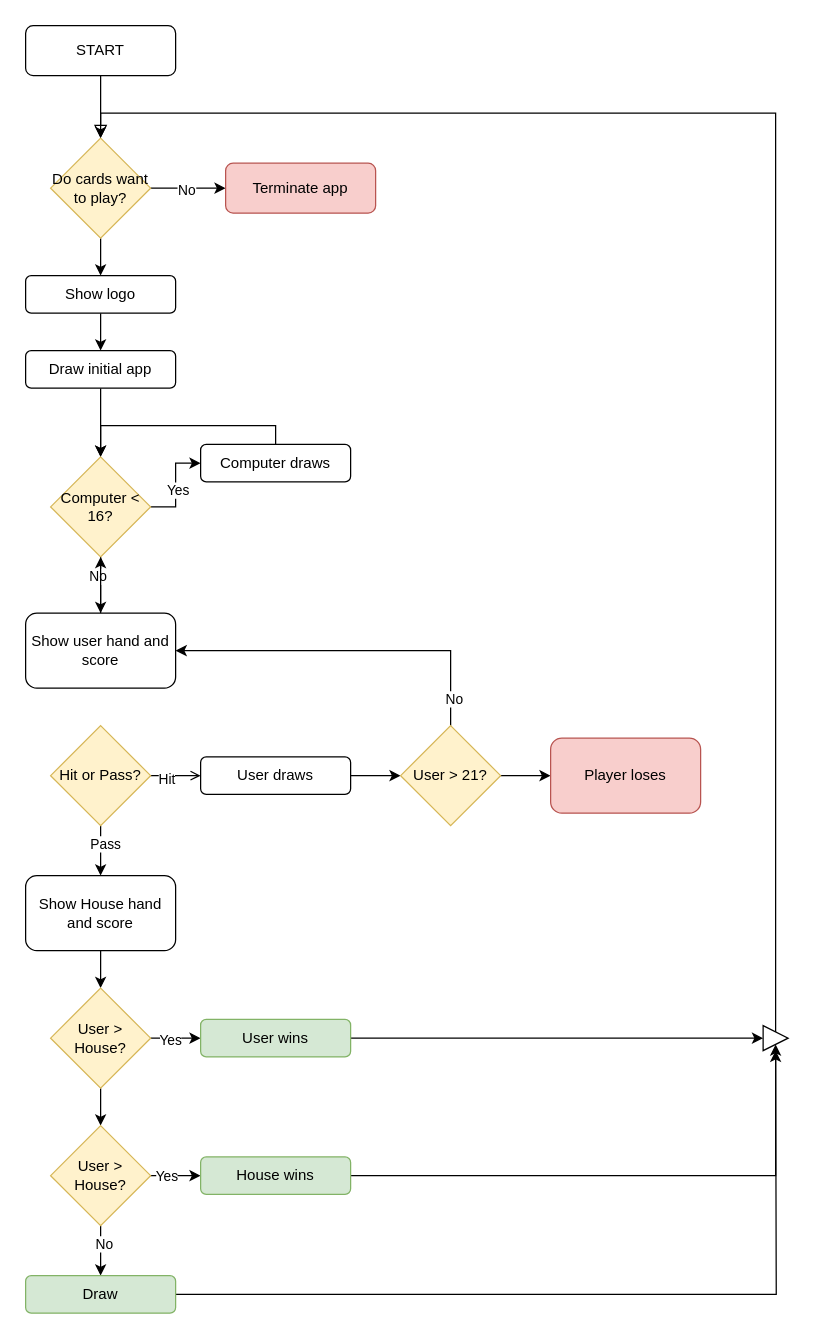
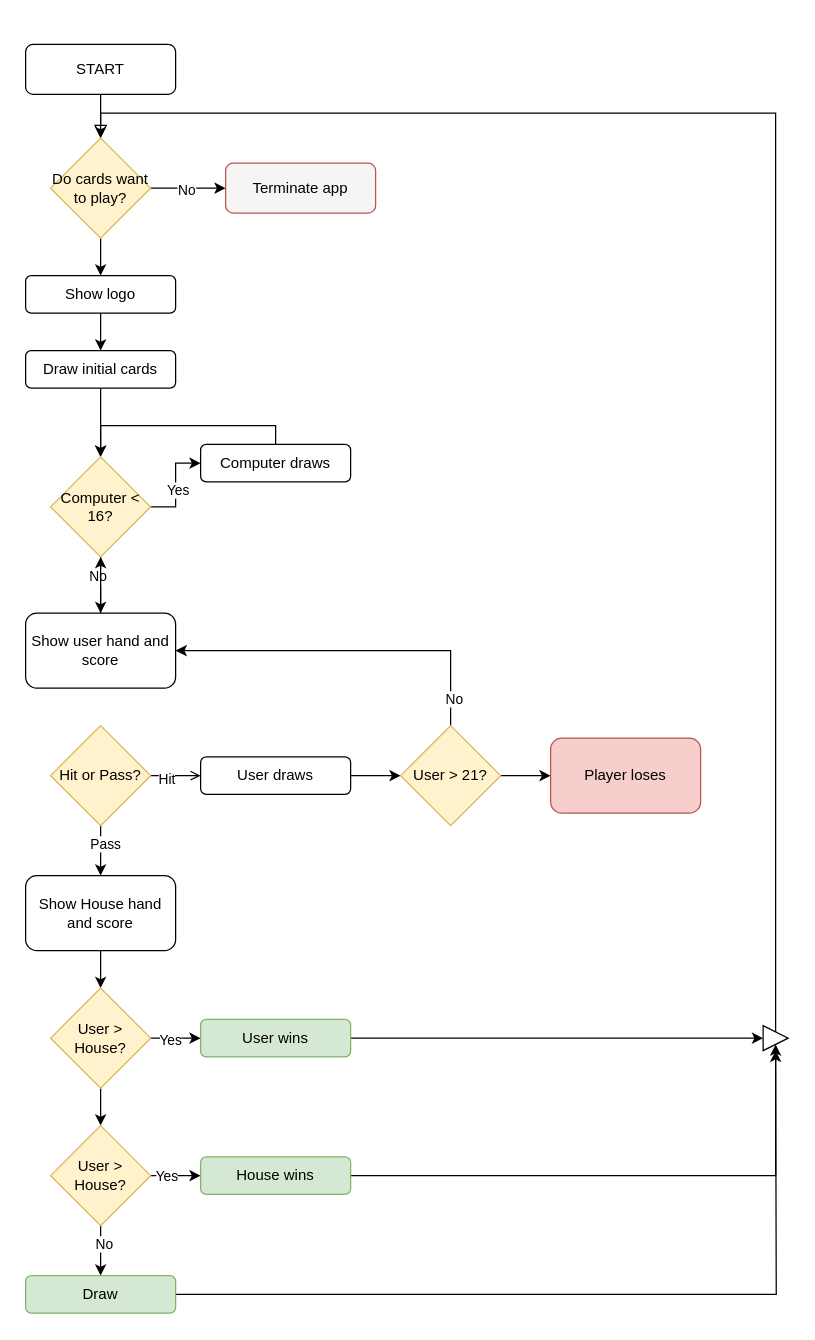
- <mxCell id="3" value="START" style="rounded=1;whiteSpace=wrap;html=1;fontSize=12;glass=0;strokeWidth=1;shadow=0;" parent="1" vertex="1"><mxGeometry x="20" y="20" width="120" height="40" as="geometry" /></mxCell>
+ <mxCell id="3" value="START" style="rounded=1;whiteSpace=wrap;html=1;fontSize=12;glass=0;strokeWidth=1;shadow=0;" parent="1" vertex="1"><mxGeometry x="20" y="35" width="120" height="40" as="geometry" /></mxCell>
- <mxCell id="8" value="&lt;div&gt;Terminate app&lt;/div&gt;" style="rounded=1;whiteSpace=wrap;html=1;fillColor=#f8cecc;strokeColor=#b85450;" vertex="1" parent="1"><mxGeometry x="180" y="130" width="120" height="40" as="geometry" /></mxCell>
+ <mxCell id="8" value="&lt;div&gt;Terminate app&lt;/div&gt;" style="rounded=1;whiteSpace=wrap;html=1;fillColor=#f5f5f5;strokeColor=#b85450;" vertex="1" parent="1"><mxGeometry x="180" y="130" width="120" height="40" as="geometry" /></mxCell>
- <mxCell id="12" value="Draw initial app" style="rounded=1;whiteSpace=wrap;html=1;" vertex="1" parent="1"><mxGeometry x="20" y="280" width="120" height="30" as="geometry" /></mxCell>
+ <mxCell id="12" value="Draw initial cards" style="rounded=1;whiteSpace=wrap;html=1;" vertex="1" parent="1"><mxGeometry x="20" y="280" width="120" height="30" as="geometry" /></mxCell>
